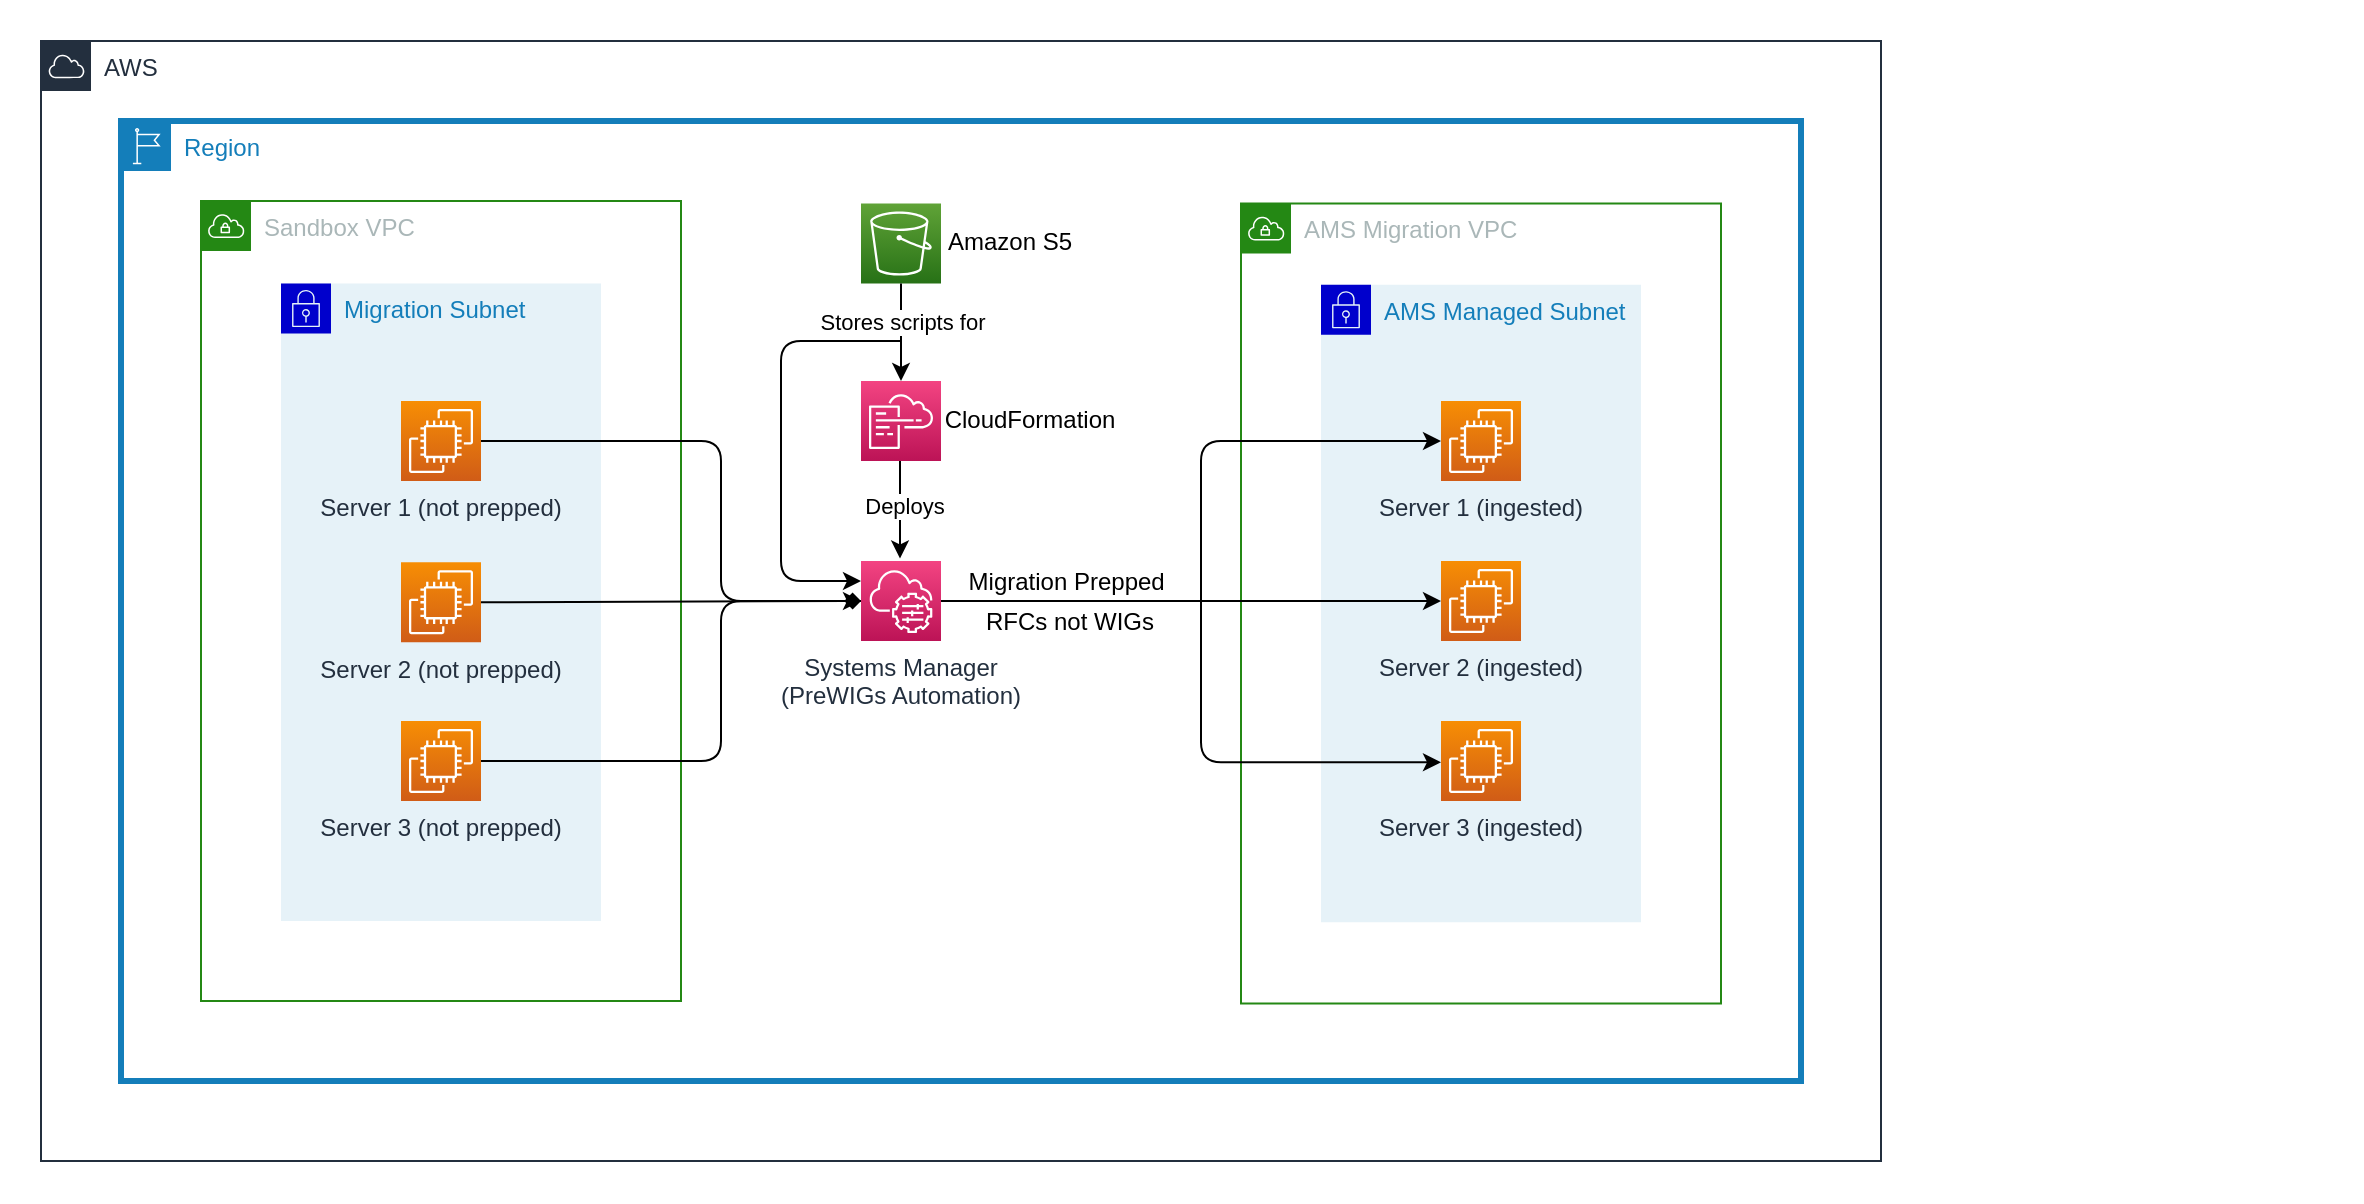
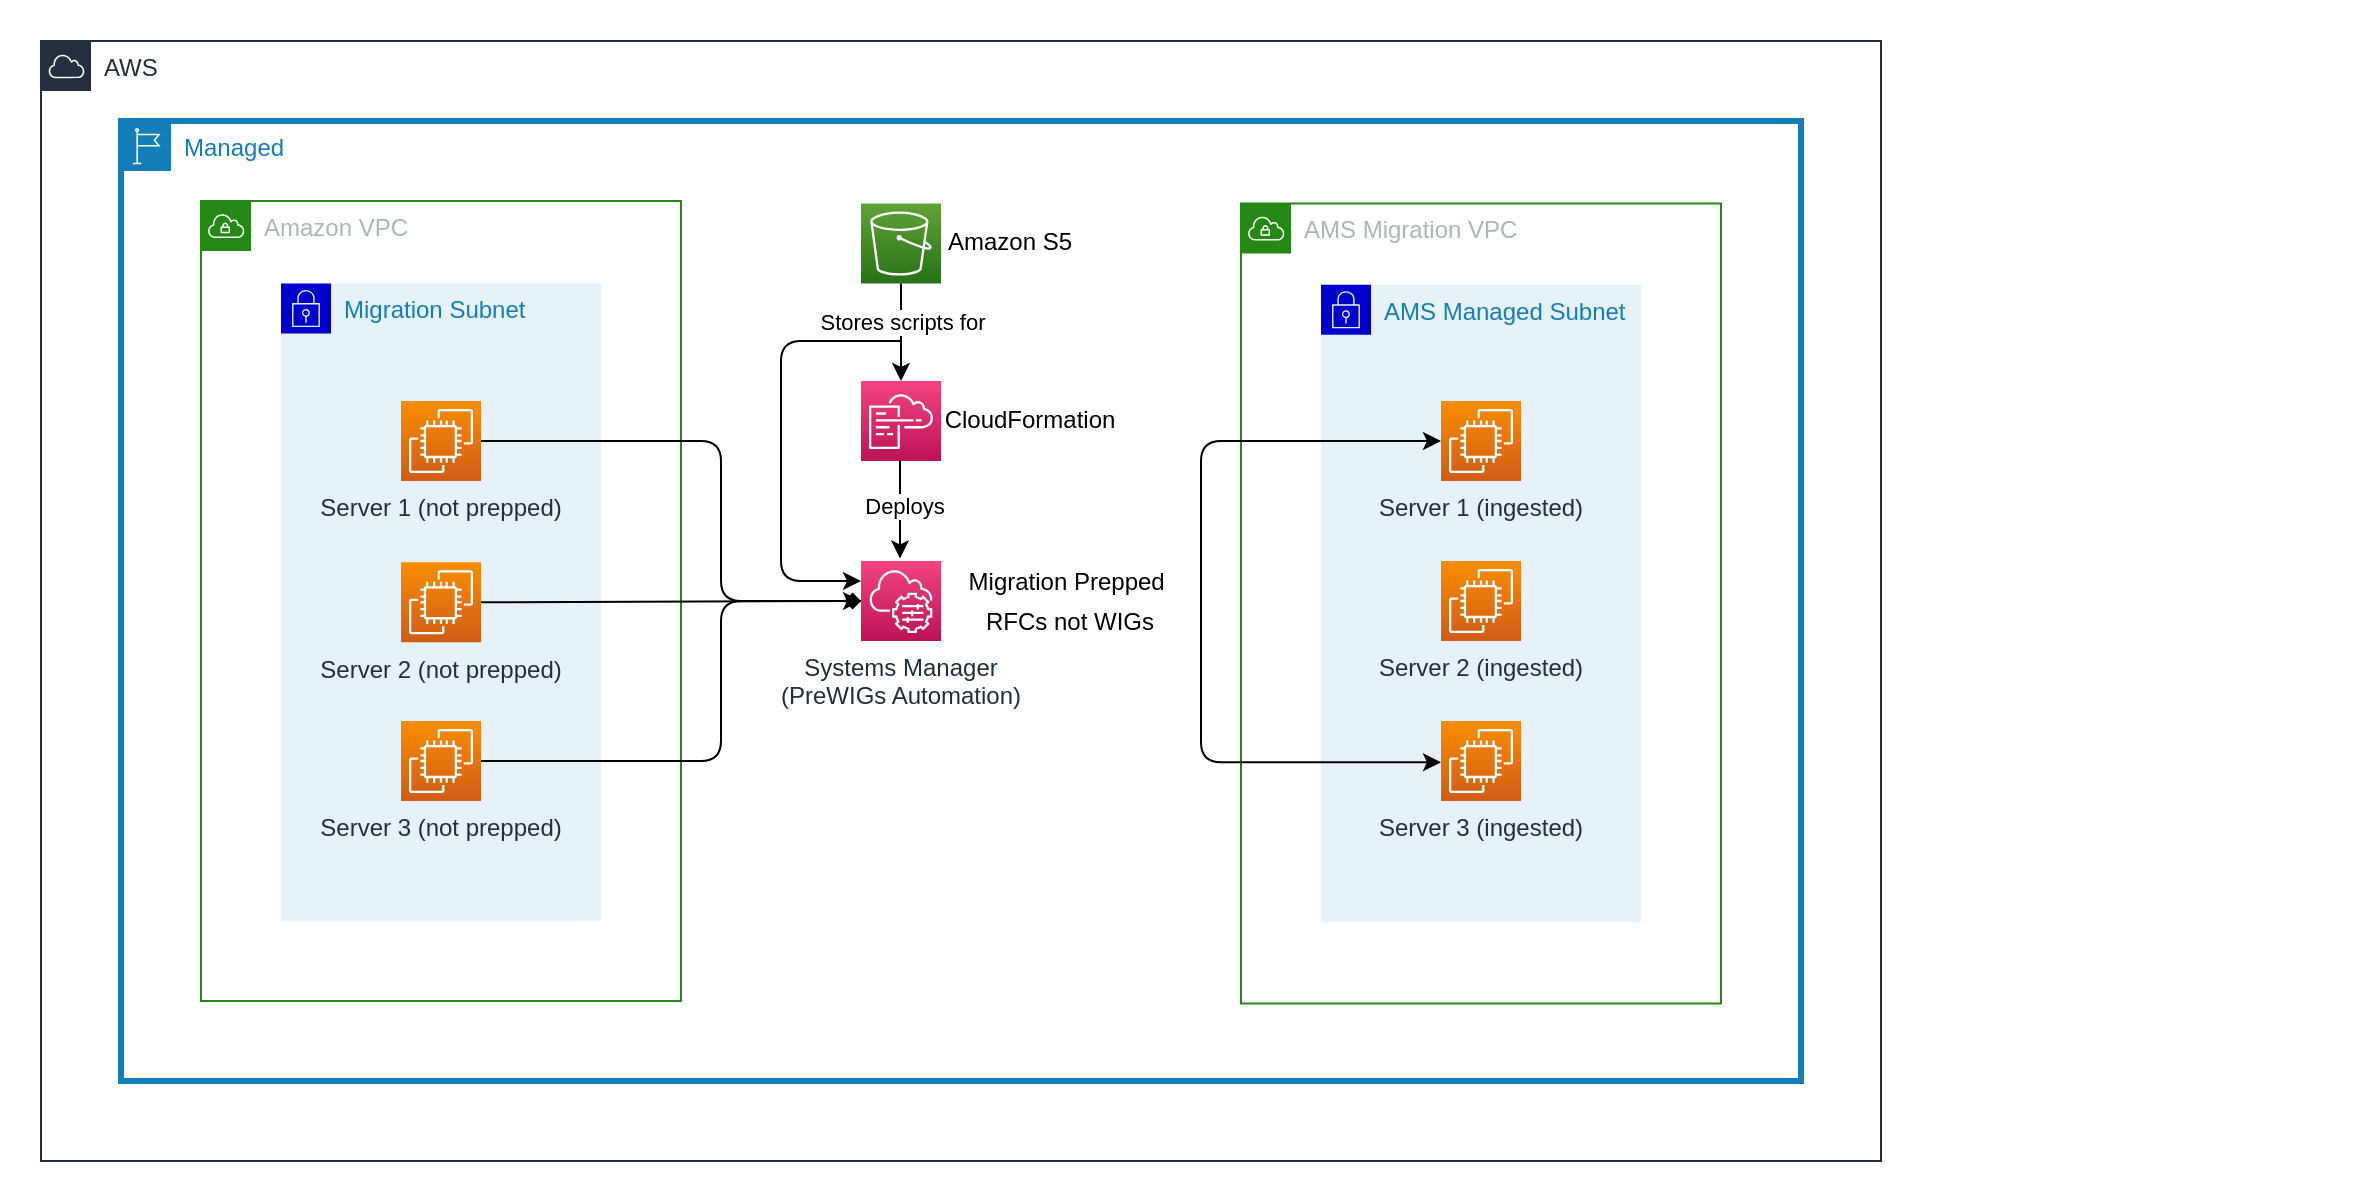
- <mxCell id="3" value="Region" style="points=[[0,0],[0.25,0],[0.5,0],[0.75,0],[1,0],[1,0.25],[1,0.5],[1,0.75],[1,1],[0.75,1],[0.5,1],[0.25,1],[0,1],[0,0.75],[0,0.5],[0,0.25]];outlineConnect=0;gradientColor=none;html=1;whiteSpace=wrap;fontSize=12;fontStyle=0;shape=mxgraph.aws4.group;grIcon=mxgraph.aws4.group_region;strokeColor=#147EBA;fillColor=none;verticalAlign=top;align=left;spacingLeft=30;fontColor=#147EBA;dashed=0;strokeWidth=3;" parent="1" vertex="1"><mxGeometry x="60" y="60" width="840" height="480" as="geometry" /></mxCell>
+ <mxCell id="3" value="Managed" style="points=[[0,0],[0.25,0],[0.5,0],[0.75,0],[1,0],[1,0.25],[1,0.5],[1,0.75],[1,1],[0.75,1],[0.5,1],[0.25,1],[0,1],[0,0.75],[0,0.5],[0,0.25]];outlineConnect=0;gradientColor=none;html=1;whiteSpace=wrap;fontSize=12;fontStyle=0;shape=mxgraph.aws4.group;grIcon=mxgraph.aws4.group_region;strokeColor=#147EBA;fillColor=none;verticalAlign=top;align=left;spacingLeft=30;fontColor=#147EBA;dashed=0;strokeWidth=3;" parent="1" vertex="1"><mxGeometry x="60" y="60" width="840" height="480" as="geometry" /></mxCell>
- <mxCell id="4" value="Sandbox VPC" style="points=[[0,0],[0.25,0],[0.5,0],[0.75,0],[1,0],[1,0.25],[1,0.5],[1,0.75],[1,1],[0.75,1],[0.5,1],[0.25,1],[0,1],[0,0.75],[0,0.5],[0,0.25]];outlineConnect=0;gradientColor=none;html=1;whiteSpace=wrap;fontSize=12;fontStyle=0;shape=mxgraph.aws4.group;grIcon=mxgraph.aws4.group_vpc;strokeColor=#248814;fillColor=none;verticalAlign=top;align=left;spacingLeft=30;fontColor=#AAB7B8;dashed=0;" parent="1" vertex="1"><mxGeometry x="100" y="100" width="240" height="400" as="geometry" /></mxCell>
+ <mxCell id="4" value="Amazon VPC" style="points=[[0,0],[0.25,0],[0.5,0],[0.75,0],[1,0],[1,0.25],[1,0.5],[1,0.75],[1,1],[0.75,1],[0.5,1],[0.25,1],[0,1],[0,0.75],[0,0.5],[0,0.25]];outlineConnect=0;gradientColor=none;html=1;whiteSpace=wrap;fontSize=12;fontStyle=0;shape=mxgraph.aws4.group;grIcon=mxgraph.aws4.group_vpc;strokeColor=#248814;fillColor=none;verticalAlign=top;align=left;spacingLeft=30;fontColor=#AAB7B8;dashed=0;" parent="1" vertex="1"><mxGeometry x="100" y="100" width="240" height="400" as="geometry" /></mxCell>
- <mxCell id="18" value="" style="edgeStyle=orthogonalEdgeStyle;rounded=0;orthogonalLoop=1;jettySize=auto;html=1;entryX=0;entryY=0.5;entryDx=0;entryDy=0;entryPerimeter=0;" parent="1" source="19" target="15" edge="1"><mxGeometry relative="1" as="geometry"><mxPoint x="530" y="300" as="targetPoint" /></mxGeometry></mxCell>
